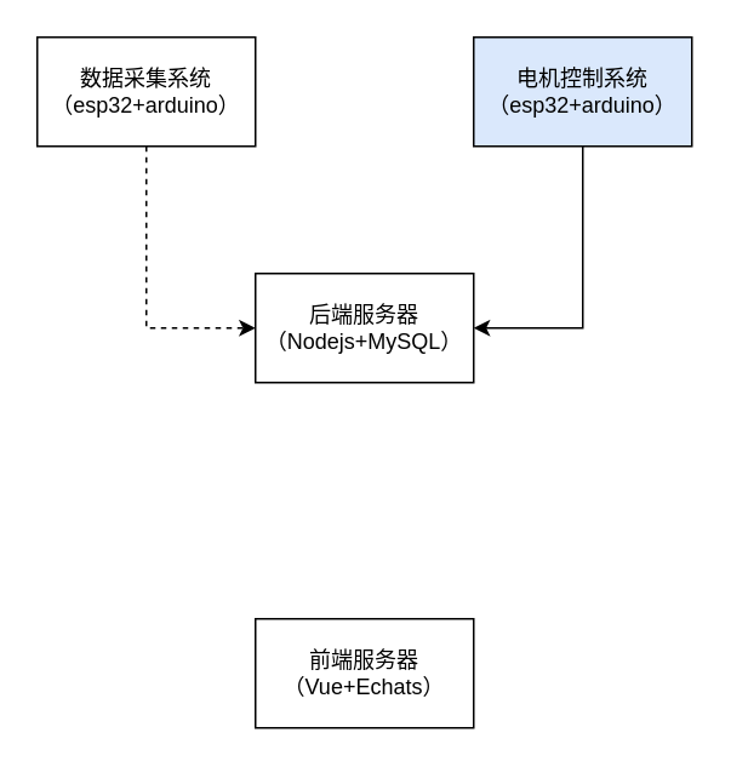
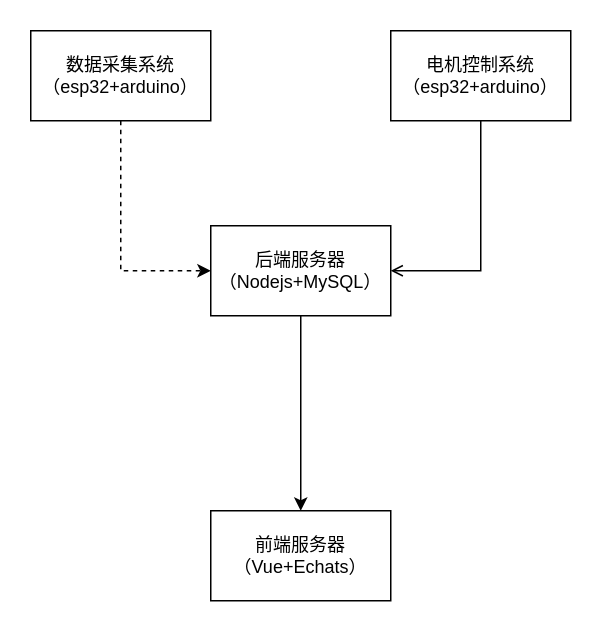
- <mxCell id="5" value="电机控制系统&lt;br&gt;（esp32+arduino）" style="rounded=0;whiteSpace=wrap;html=1;fillColor=#dae8fc;" vertex="1" parent="1"><mxGeometry x="260" y="20" width="120" height="60" as="geometry" /></mxCell>
+ <mxCell id="5" value="电机控制系统&lt;br&gt;（esp32+arduino）" style="rounded=0;whiteSpace=wrap;html=1;" vertex="1" parent="1"><mxGeometry x="260" y="20" width="120" height="60" as="geometry" /></mxCell>
- <mxCell id="4" style="edgeStyle=orthogonalEdgeStyle;rounded=0;orthogonalLoop=1;jettySize=auto;html=1;entryX=1;entryY=0.5;entryDx=0;entryDy=0;" edge="1" parent="1" source="5" target="7"><mxGeometry relative="1" as="geometry"><Array as="points"><mxPoint x="320" y="180" /></Array></mxGeometry></mxCell>
+ <mxCell id="4" style="edgeStyle=orthogonalEdgeStyle;rounded=0;orthogonalLoop=1;jettySize=auto;html=1;entryX=1;entryY=0.5;entryDx=0;entryDy=0;endArrow=open;" edge="1" parent="1" source="5" target="7"><mxGeometry relative="1" as="geometry"><Array as="points"><mxPoint x="320" y="180" /></Array></mxGeometry></mxCell>
+ <mxCell id="6" style="edgeStyle=orthogonalEdgeStyle;rounded=0;orthogonalLoop=1;jettySize=auto;html=1;entryX=0.5;entryY=0;entryDx=0;entryDy=0;" edge="1" parent="1" source="7" target="8"><mxGeometry relative="1" as="geometry" /></mxCell>
